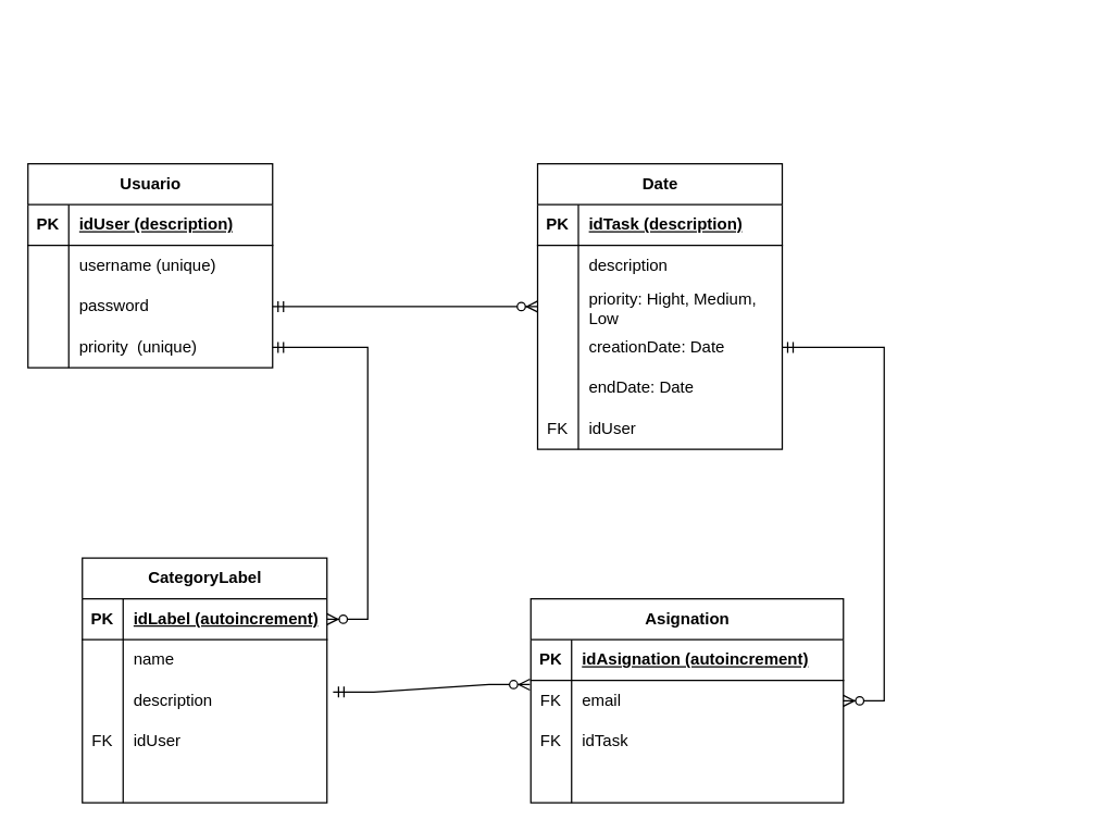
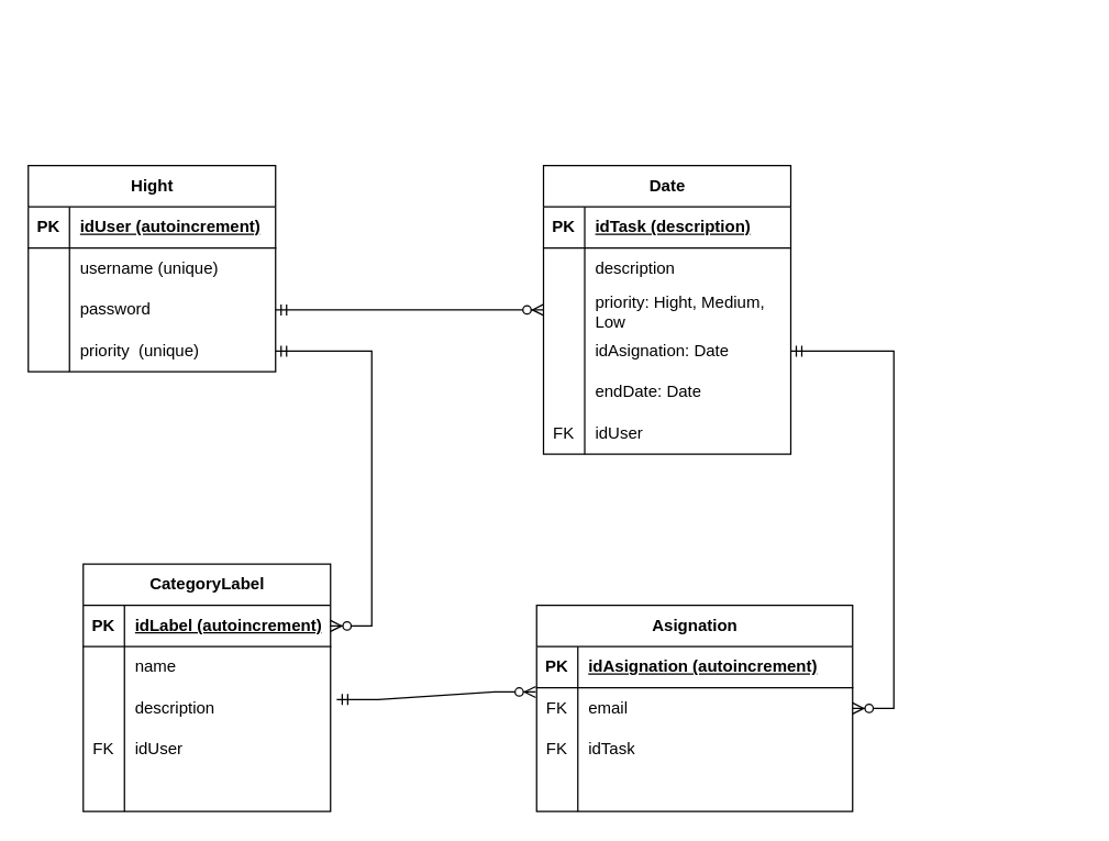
- <mxCell id="2" value="Usuario" style="shape=table;startSize=30;container=1;collapsible=1;childLayout=tableLayout;fixedRows=1;rowLines=0;fontStyle=1;align=center;resizeLast=1;html=1;" vertex="1" parent="1"><mxGeometry x="20" y="120" width="180" height="150" as="geometry" /></mxCell>
+ <mxCell id="2" value="Hight" style="shape=table;startSize=30;container=1;collapsible=1;childLayout=tableLayout;fixedRows=1;rowLines=0;fontStyle=1;align=center;resizeLast=1;html=1;" vertex="1" parent="1"><mxGeometry x="20" y="120" width="180" height="150" as="geometry" /></mxCell>
- <mxCell id="5" value="idUser (description)" style="shape=partialRectangle;connectable=0;fillColor=none;top=0;left=0;bottom=0;right=0;align=left;spacingLeft=6;fontStyle=5;overflow=hidden;whiteSpace=wrap;html=1;" vertex="1" parent="3"><mxGeometry x="30" width="150" height="30" as="geometry"><mxRectangle width="150" height="30" as="alternateBounds" /></mxGeometry></mxCell>
+ <mxCell id="5" value="idUser (autoincrement)" style="shape=partialRectangle;connectable=0;fillColor=none;top=0;left=0;bottom=0;right=0;align=left;spacingLeft=6;fontStyle=5;overflow=hidden;whiteSpace=wrap;html=1;" vertex="1" parent="3"><mxGeometry x="30" width="150" height="30" as="geometry"><mxRectangle width="150" height="30" as="alternateBounds" /></mxGeometry></mxCell>
- <mxCell id="27" value="creationDate: Date" style="shape=partialRectangle;connectable=0;fillColor=none;top=0;left=0;bottom=0;right=0;align=left;spacingLeft=6;overflow=hidden;whiteSpace=wrap;html=1;" vertex="1" parent="25"><mxGeometry x="30" width="150" height="30" as="geometry"><mxRectangle width="150" height="30" as="alternateBounds" /></mxGeometry></mxCell>
+ <mxCell id="27" value="idAsignation: Date" style="shape=partialRectangle;connectable=0;fillColor=none;top=0;left=0;bottom=0;right=0;align=left;spacingLeft=6;overflow=hidden;whiteSpace=wrap;html=1;" vertex="1" parent="25"><mxGeometry x="30" width="150" height="30" as="geometry"><mxRectangle width="150" height="30" as="alternateBounds" /></mxGeometry></mxCell>
